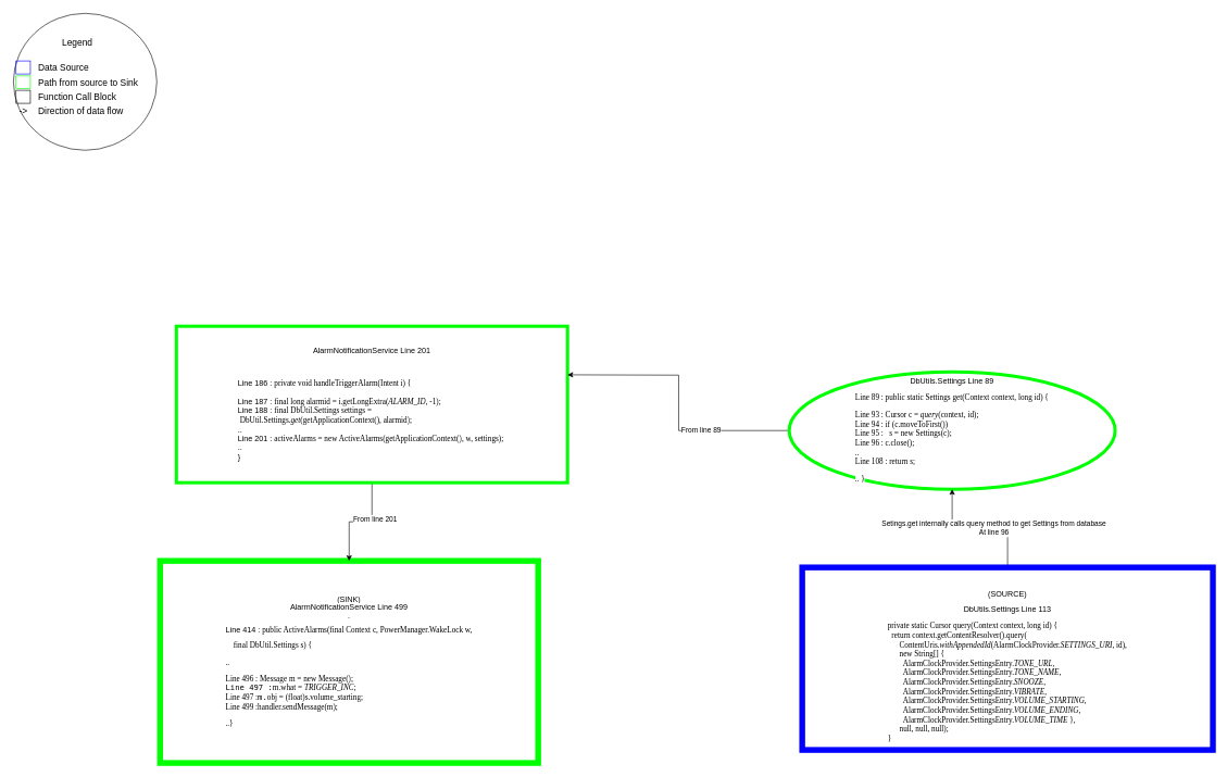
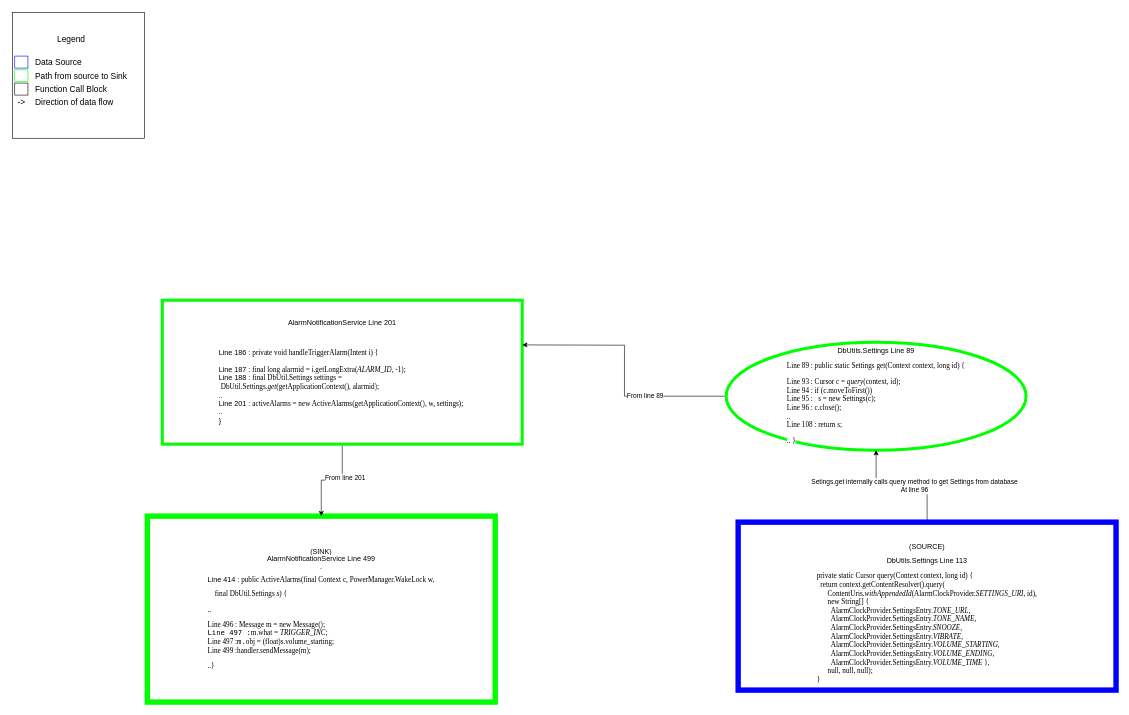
- <mxCell id="3" value="&lt;p style=&quot;line-height: 110%&quot;&gt;&lt;/p&gt;&lt;div style=&quot;text-align: center ; font-size: 14px&quot;&gt;&lt;span&gt;&lt;font style=&quot;font-size: 14px&quot;&gt;&lt;br&gt;&lt;/font&gt;&lt;/span&gt;&lt;/div&gt;&lt;div style=&quot;text-align: center ; font-size: 14px&quot;&gt;&lt;span&gt;&lt;font style=&quot;font-size: 14px&quot;&gt;Legend&lt;/font&gt;&lt;/span&gt;&lt;/div&gt;&lt;font style=&quot;font-size: 14px&quot;&gt;&lt;br&gt;&lt;/font&gt;&lt;table style=&quot;font-size: 14px&quot;&gt;&lt;tbody&gt;&lt;tr&gt;&lt;td style=&quot;border: 1px solid rgb(0 , 0 , 255) ; border-collapse: collapse&quot;&gt;&lt;font style=&quot;font-size: 14px&quot;&gt;&amp;nbsp; &amp;nbsp; &amp;nbsp;&lt;/font&gt;&lt;/td&gt;&lt;td&gt;&lt;font style=&quot;font-size: 14px&quot;&gt;&amp;nbsp; Data Source&lt;/font&gt;&lt;/td&gt;&lt;/tr&gt;&lt;tr&gt;&lt;td style=&quot;border: 1px solid rgb(0 , 255 , 0) ; border-collapse: collapse&quot;&gt;&lt;font style=&quot;font-size: 14px&quot;&gt;&lt;br&gt;&lt;/font&gt;&lt;/td&gt;&lt;td&gt;&lt;font style=&quot;font-size: 14px&quot;&gt;&amp;nbsp; Path from source to Sink&lt;/font&gt;&lt;/td&gt;&lt;/tr&gt;&lt;tr&gt;&lt;td style=&quot;border: 1px solid rgb(0 , 0 , 0) ; border-collapse: collapse&quot;&gt;&lt;font style=&quot;font-size: 14px&quot;&gt;&lt;br&gt;&lt;/font&gt;&lt;/td&gt;&lt;td&gt;&lt;font style=&quot;font-size: 14px&quot;&gt;&amp;nbsp; Function Call Block&lt;/font&gt;&lt;/td&gt;&lt;/tr&gt;&lt;tr&gt;&lt;td&gt;&amp;nbsp;-&amp;gt;&lt;/td&gt;&lt;td&gt;&amp;nbsp; Direction of data flow&lt;/td&gt;&lt;/tr&gt;&lt;/tbody&gt;&lt;/table&gt;&lt;br&gt;&lt;br&gt;&lt;p&gt;&lt;/p&gt;" style="ellipse;whiteSpace=wrap;html=1;align=left;" parent="1" vertex="1"><mxGeometry x="20" y="20" width="220" height="210" as="geometry" /></mxCell>
+ <mxCell id="3" value="&lt;p style=&quot;line-height: 110%&quot;&gt;&lt;/p&gt;&lt;div style=&quot;text-align: center ; font-size: 14px&quot;&gt;&lt;span&gt;&lt;font style=&quot;font-size: 14px&quot;&gt;&lt;br&gt;&lt;/font&gt;&lt;/span&gt;&lt;/div&gt;&lt;div style=&quot;text-align: center ; font-size: 14px&quot;&gt;&lt;span&gt;&lt;font style=&quot;font-size: 14px&quot;&gt;Legend&lt;/font&gt;&lt;/span&gt;&lt;/div&gt;&lt;font style=&quot;font-size: 14px&quot;&gt;&lt;br&gt;&lt;/font&gt;&lt;table style=&quot;font-size: 14px&quot;&gt;&lt;tbody&gt;&lt;tr&gt;&lt;td style=&quot;border: 1px solid rgb(0 , 0 , 255) ; border-collapse: collapse&quot;&gt;&lt;font style=&quot;font-size: 14px&quot;&gt;&amp;nbsp; &amp;nbsp; &amp;nbsp;&lt;/font&gt;&lt;/td&gt;&lt;td&gt;&lt;font style=&quot;font-size: 14px&quot;&gt;&amp;nbsp; Data Source&lt;/font&gt;&lt;/td&gt;&lt;/tr&gt;&lt;tr&gt;&lt;td style=&quot;border: 1px solid rgb(0 , 255 , 0) ; border-collapse: collapse&quot;&gt;&lt;font style=&quot;font-size: 14px&quot;&gt;&lt;br&gt;&lt;/font&gt;&lt;/td&gt;&lt;td&gt;&lt;font style=&quot;font-size: 14px&quot;&gt;&amp;nbsp; Path from source to Sink&lt;/font&gt;&lt;/td&gt;&lt;/tr&gt;&lt;tr&gt;&lt;td style=&quot;border: 1px solid rgb(0 , 0 , 0) ; border-collapse: collapse&quot;&gt;&lt;font style=&quot;font-size: 14px&quot;&gt;&lt;br&gt;&lt;/font&gt;&lt;/td&gt;&lt;td&gt;&lt;font style=&quot;font-size: 14px&quot;&gt;&amp;nbsp; Function Call Block&lt;/font&gt;&lt;/td&gt;&lt;/tr&gt;&lt;tr&gt;&lt;td&gt;&amp;nbsp;-&amp;gt;&lt;/td&gt;&lt;td&gt;&amp;nbsp; Direction of data flow&lt;/td&gt;&lt;/tr&gt;&lt;/tbody&gt;&lt;/table&gt;&lt;br&gt;&lt;br&gt;&lt;p&gt;&lt;/p&gt;" style="rounded=0;whiteSpace=wrap;html=1;align=left;" parent="1" vertex="1"><mxGeometry x="20" y="20" width="220" height="210" as="geometry" /></mxCell>
